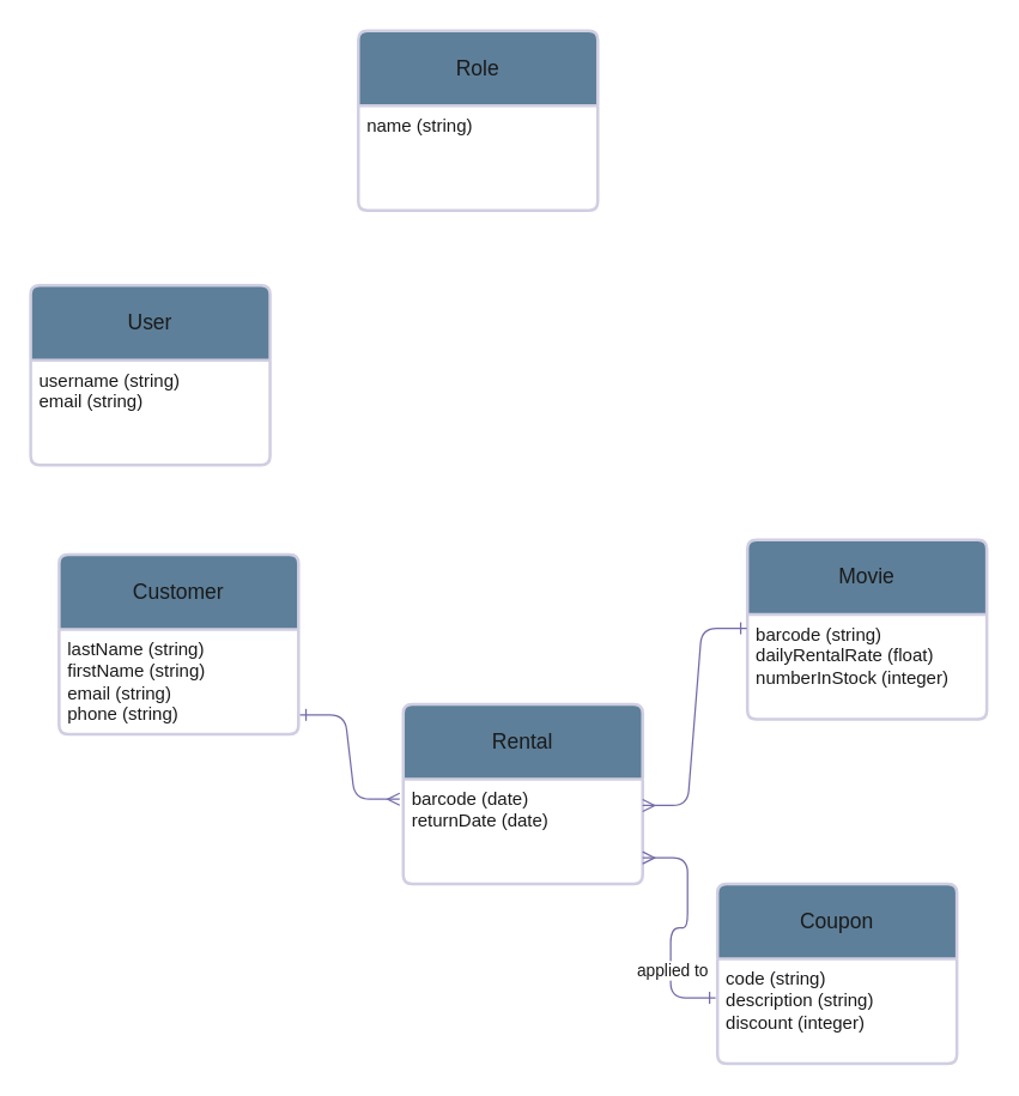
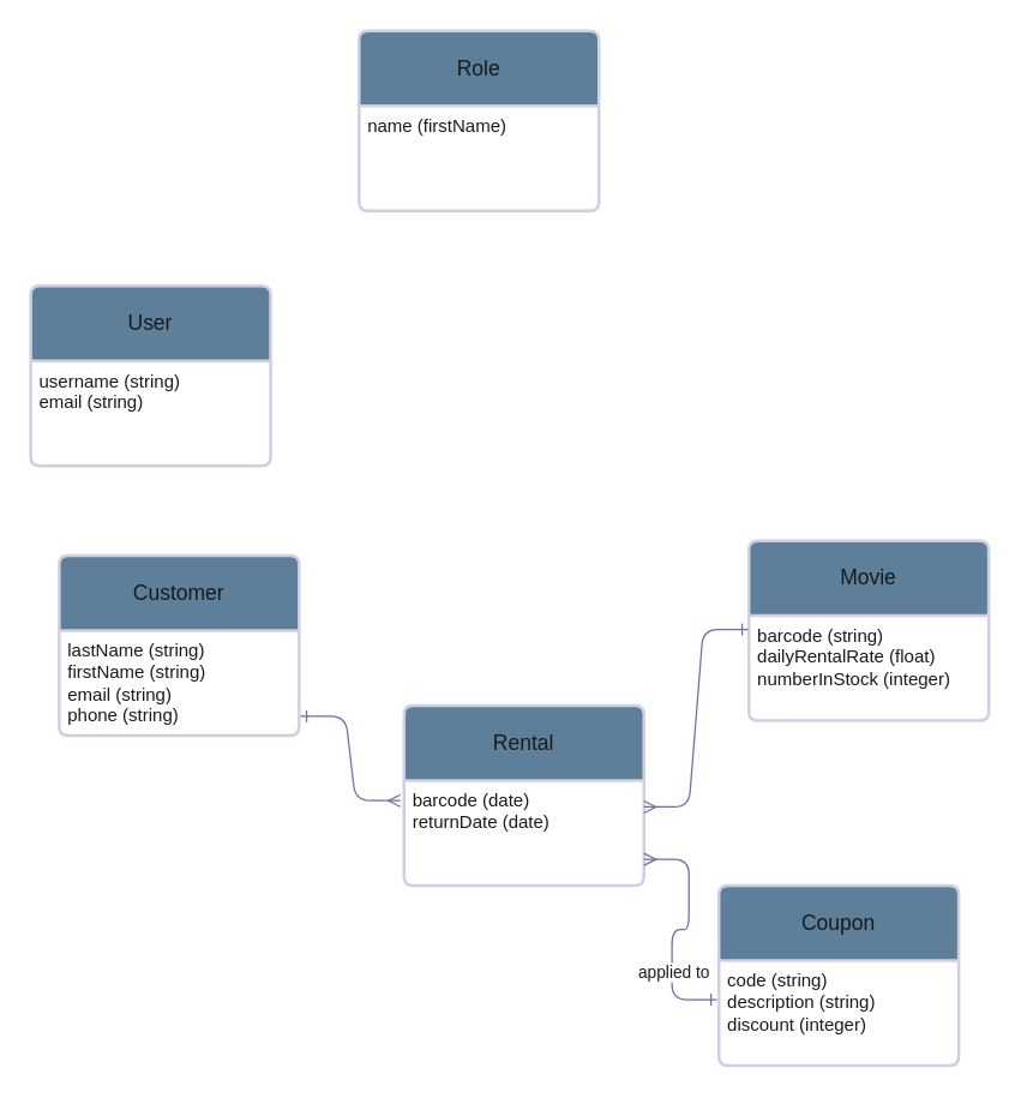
- <mxCell id="17" value="name (string)" style="align=left;strokeColor=none;fillColor=none;spacingLeft=4;fontSize=12;verticalAlign=top;resizable=0;rotatable=0;part=1;html=1;fontColor=#1A1A1A;" vertex="1" parent="16"><mxGeometry y="50" width="160" height="70" as="geometry" /></mxCell>
+ <mxCell id="17" value="name (firstName)" style="align=left;strokeColor=none;fillColor=none;spacingLeft=4;fontSize=12;verticalAlign=top;resizable=0;rotatable=0;part=1;html=1;fontColor=#1A1A1A;" vertex="1" parent="16"><mxGeometry y="50" width="160" height="70" as="geometry" /></mxCell>
